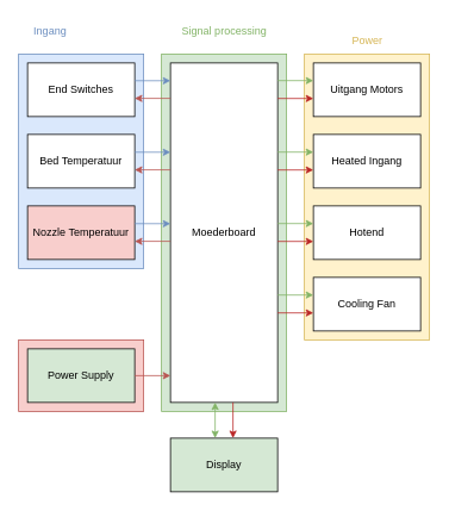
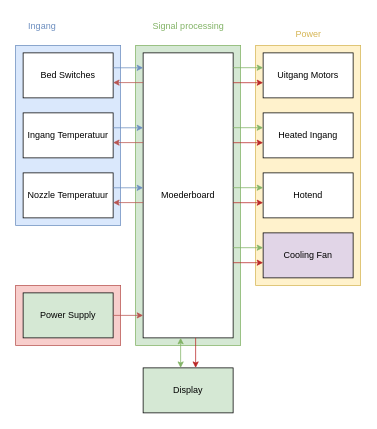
- <mxCell id="6" value="End Switches" style="rounded=0;whiteSpace=wrap;html=1;" parent="1" vertex="1"><mxGeometry x="30" y="70" width="120" height="60" as="geometry" /></mxCell>
+ <mxCell id="6" value="Bed Switches" style="rounded=0;whiteSpace=wrap;html=1;" parent="1" vertex="1"><mxGeometry x="30" y="70" width="120" height="60" as="geometry" /></mxCell>
- <mxCell id="7" value="Bed Temperatuur" style="rounded=0;whiteSpace=wrap;html=1;" parent="1" vertex="1"><mxGeometry x="30" y="150" width="120" height="60" as="geometry" /></mxCell>
+ <mxCell id="7" value="Ingang Temperatuur" style="rounded=0;whiteSpace=wrap;html=1;" parent="1" vertex="1"><mxGeometry x="30" y="150" width="120" height="60" as="geometry" /></mxCell>
- <mxCell id="12" value="Nozzle Temperatuur" style="rounded=0;whiteSpace=wrap;html=1;fillColor=#f8cecc;" parent="1" vertex="1"><mxGeometry x="30" y="230" width="120" height="60" as="geometry" /></mxCell>
+ <mxCell id="12" value="Nozzle Temperatuur" style="rounded=0;whiteSpace=wrap;html=1;" parent="1" vertex="1"><mxGeometry x="30" y="230" width="120" height="60" as="geometry" /></mxCell>
- <mxCell id="24" value="Cooling Fan" style="rounded=0;whiteSpace=wrap;html=1;" vertex="1" parent="1"><mxGeometry x="350" y="310" width="120" height="60" as="geometry" /></mxCell>
+ <mxCell id="24" value="Cooling Fan" style="rounded=0;whiteSpace=wrap;html=1;fillColor=#e1d5e7;" vertex="1" parent="1"><mxGeometry x="350" y="310" width="120" height="60" as="geometry" /></mxCell>
